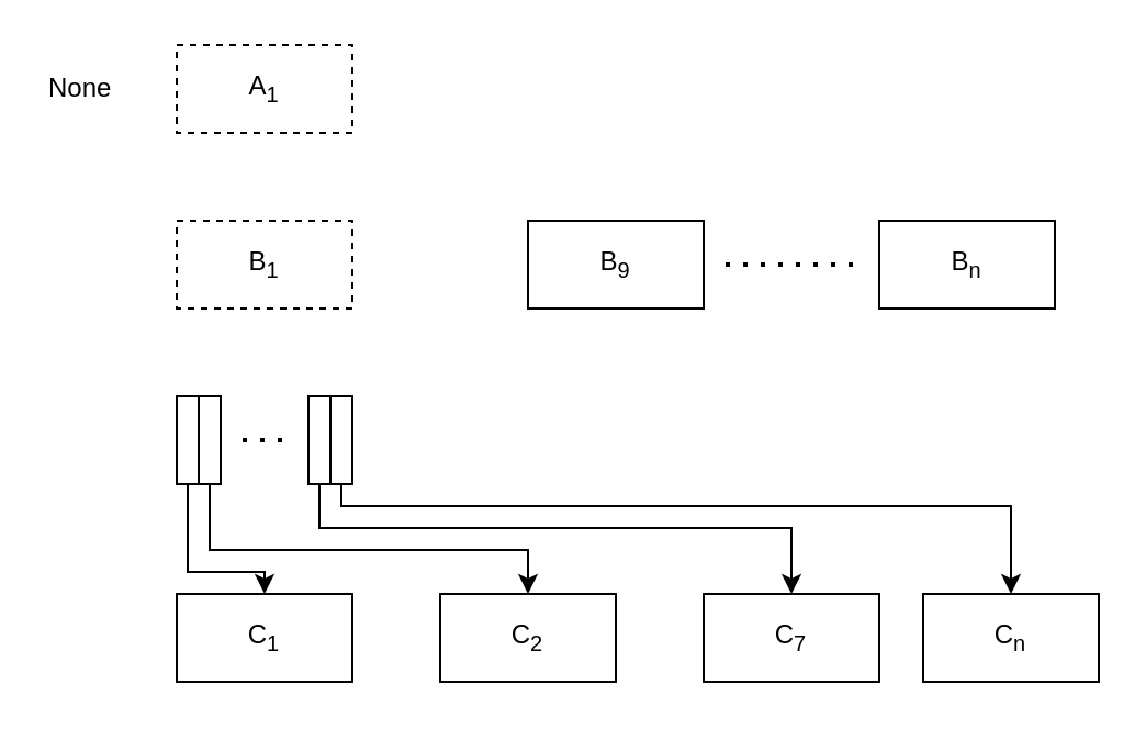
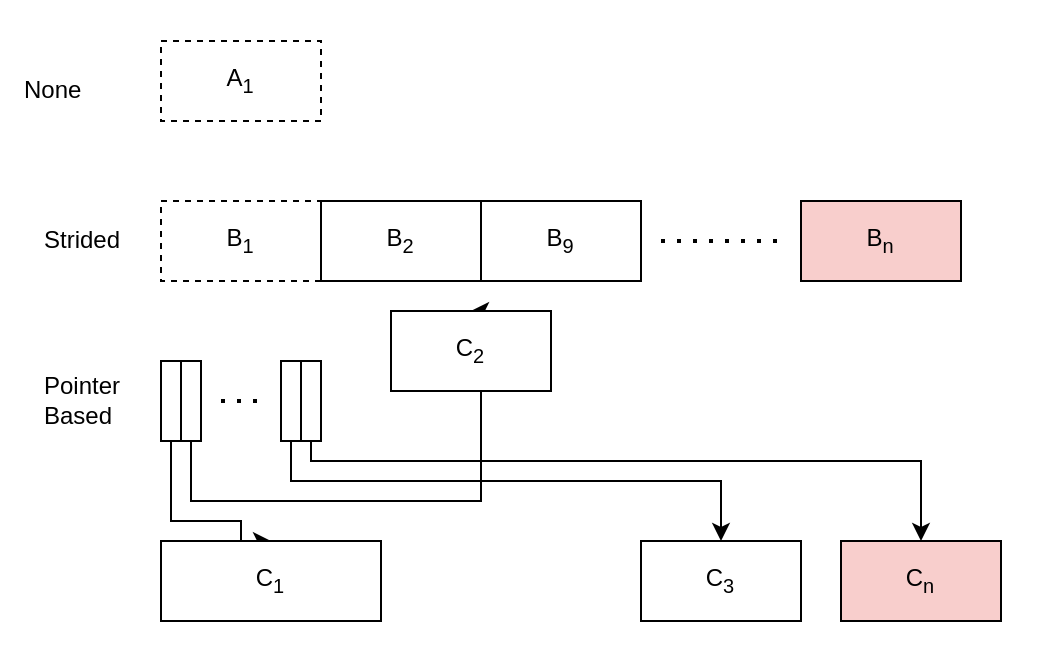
- <mxCell id="21" value="None" style="text;html=1;align=left;verticalAlign=middle;resizable=0;points=[];autosize=1;strokeColor=none;fillColor=none;" vertex="1" parent="1"><mxGeometry x="20" y="25" width="50" height="30" as="geometry" /></mxCell>
+ <mxCell id="21" value="None" style="text;html=1;align=left;verticalAlign=middle;resizable=0;points=[];autosize=1;strokeColor=none;fillColor=none;" vertex="1" parent="1"><mxGeometry x="10" y="30" width="50" height="30" as="geometry" /></mxCell>
+ <mxCell id="22" value="Strided" style="text;html=1;align=left;verticalAlign=middle;resizable=0;points=[];autosize=1;strokeColor=none;fillColor=none;" vertex="1" parent="1"><mxGeometry x="20" y="105" width="60" height="30" as="geometry" /></mxCell>
+ <mxCell id="4" value="B&lt;sub&gt;2&lt;/sub&gt;" style="rounded=0;whiteSpace=wrap;html=1;" vertex="1" parent="1"><mxGeometry x="160" y="100" width="80" height="40" as="geometry" /></mxCell>
- <mxCell id="6" value="B&lt;sub&gt;n&lt;/sub&gt;" style="rounded=0;whiteSpace=wrap;html=1;" vertex="1" parent="1"><mxGeometry x="400" y="100" width="80" height="40" as="geometry" /></mxCell>
+ <mxCell id="6" value="B&lt;sub&gt;n&lt;/sub&gt;" style="rounded=0;whiteSpace=wrap;html=1;fillColor=#f8cecc;" vertex="1" parent="1"><mxGeometry x="400" y="100" width="80" height="40" as="geometry" /></mxCell>
+ <mxCell id="23" value="&lt;div&gt;Pointer&lt;/div&gt;&lt;div&gt;Based&lt;br&gt;&lt;/div&gt;" style="text;html=1;align=left;verticalAlign=middle;resizable=0;points=[];autosize=1;strokeColor=none;fillColor=none;" vertex="1" parent="1"><mxGeometry x="20" y="180" width="60" height="40" as="geometry" /></mxCell>
- <mxCell id="10" value="C&lt;sub&gt;1&lt;/sub&gt;" style="rounded=0;whiteSpace=wrap;html=1;" vertex="1" parent="1"><mxGeometry x="80" y="270" width="80" height="40" as="geometry" /></mxCell>
+ <mxCell id="10" value="C&lt;sub&gt;1&lt;/sub&gt;" style="rounded=0;whiteSpace=wrap;html=1;" vertex="1" parent="1"><mxGeometry x="80" y="270" width="110" height="40" as="geometry" /></mxCell>
- <mxCell id="17" value="C&lt;sub&gt;2&lt;/sub&gt;" style="rounded=0;whiteSpace=wrap;html=1;" vertex="1" parent="1"><mxGeometry x="200" y="270" width="80" height="40" as="geometry" /></mxCell>
+ <mxCell id="17" value="C&lt;sub&gt;2&lt;/sub&gt;" style="rounded=0;whiteSpace=wrap;html=1;" vertex="1" parent="1"><mxGeometry x="195" y="155" width="80" height="40" as="geometry" /></mxCell>
- <mxCell id="19" value="C&lt;sub&gt;7&lt;/sub&gt;" style="rounded=0;whiteSpace=wrap;html=1;" vertex="1" parent="1"><mxGeometry x="320" y="270" width="80" height="40" as="geometry" /></mxCell>
+ <mxCell id="19" value="C&lt;sub&gt;3&lt;/sub&gt;" style="rounded=0;whiteSpace=wrap;html=1;" vertex="1" parent="1"><mxGeometry x="320" y="270" width="80" height="40" as="geometry" /></mxCell>
- <mxCell id="18" value="C&lt;sub&gt;n&lt;/sub&gt;" style="rounded=0;whiteSpace=wrap;html=1;" vertex="1" parent="1"><mxGeometry x="420" y="270" width="80" height="40" as="geometry" /></mxCell>
+ <mxCell id="18" value="C&lt;sub&gt;n&lt;/sub&gt;" style="rounded=0;whiteSpace=wrap;html=1;fillColor=#f8cecc;" vertex="1" parent="1"><mxGeometry x="420" y="270" width="80" height="40" as="geometry" /></mxCell>
